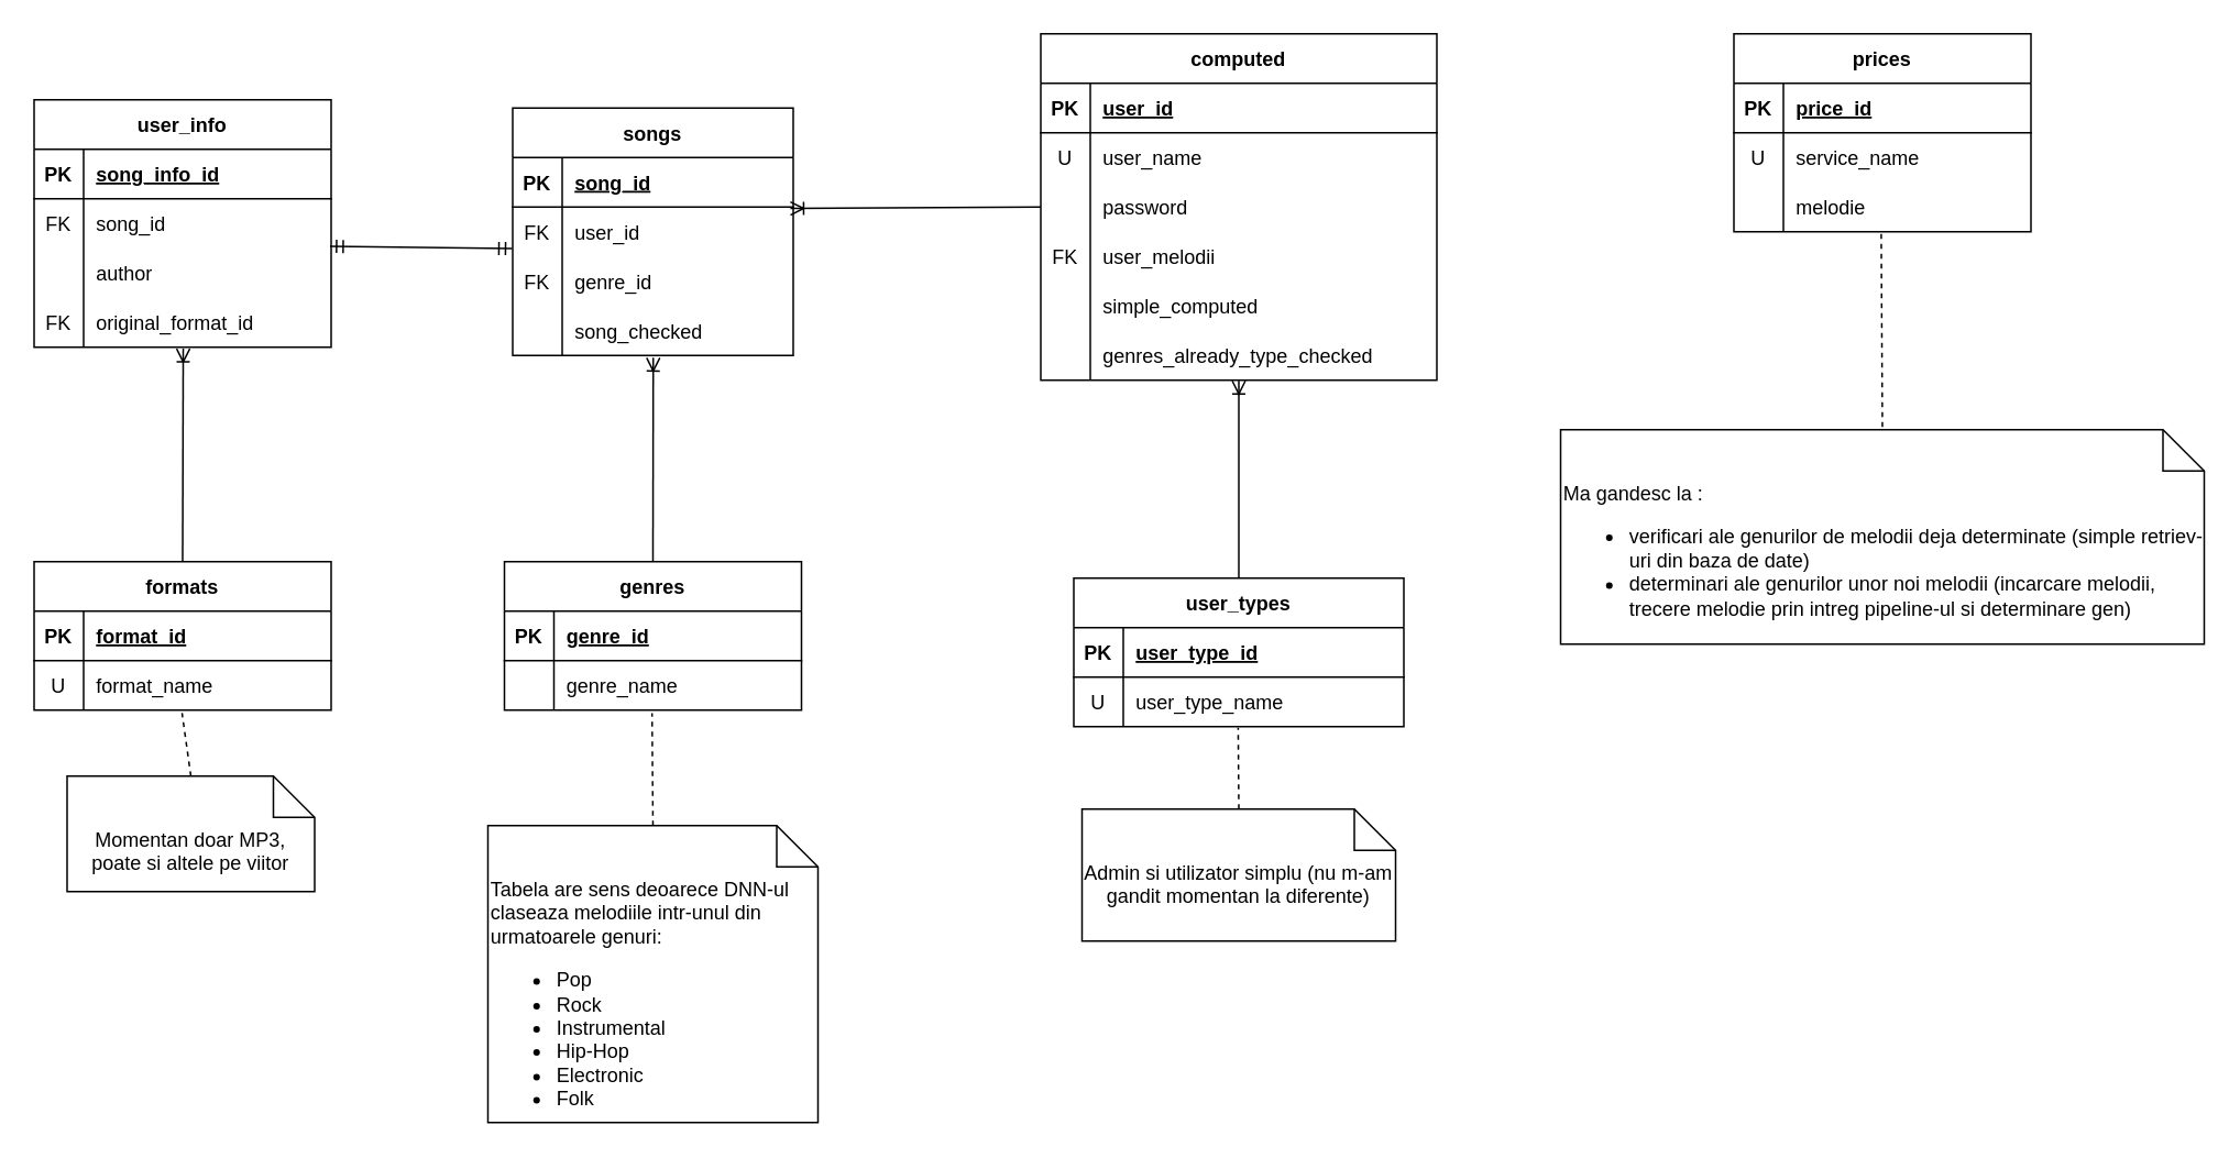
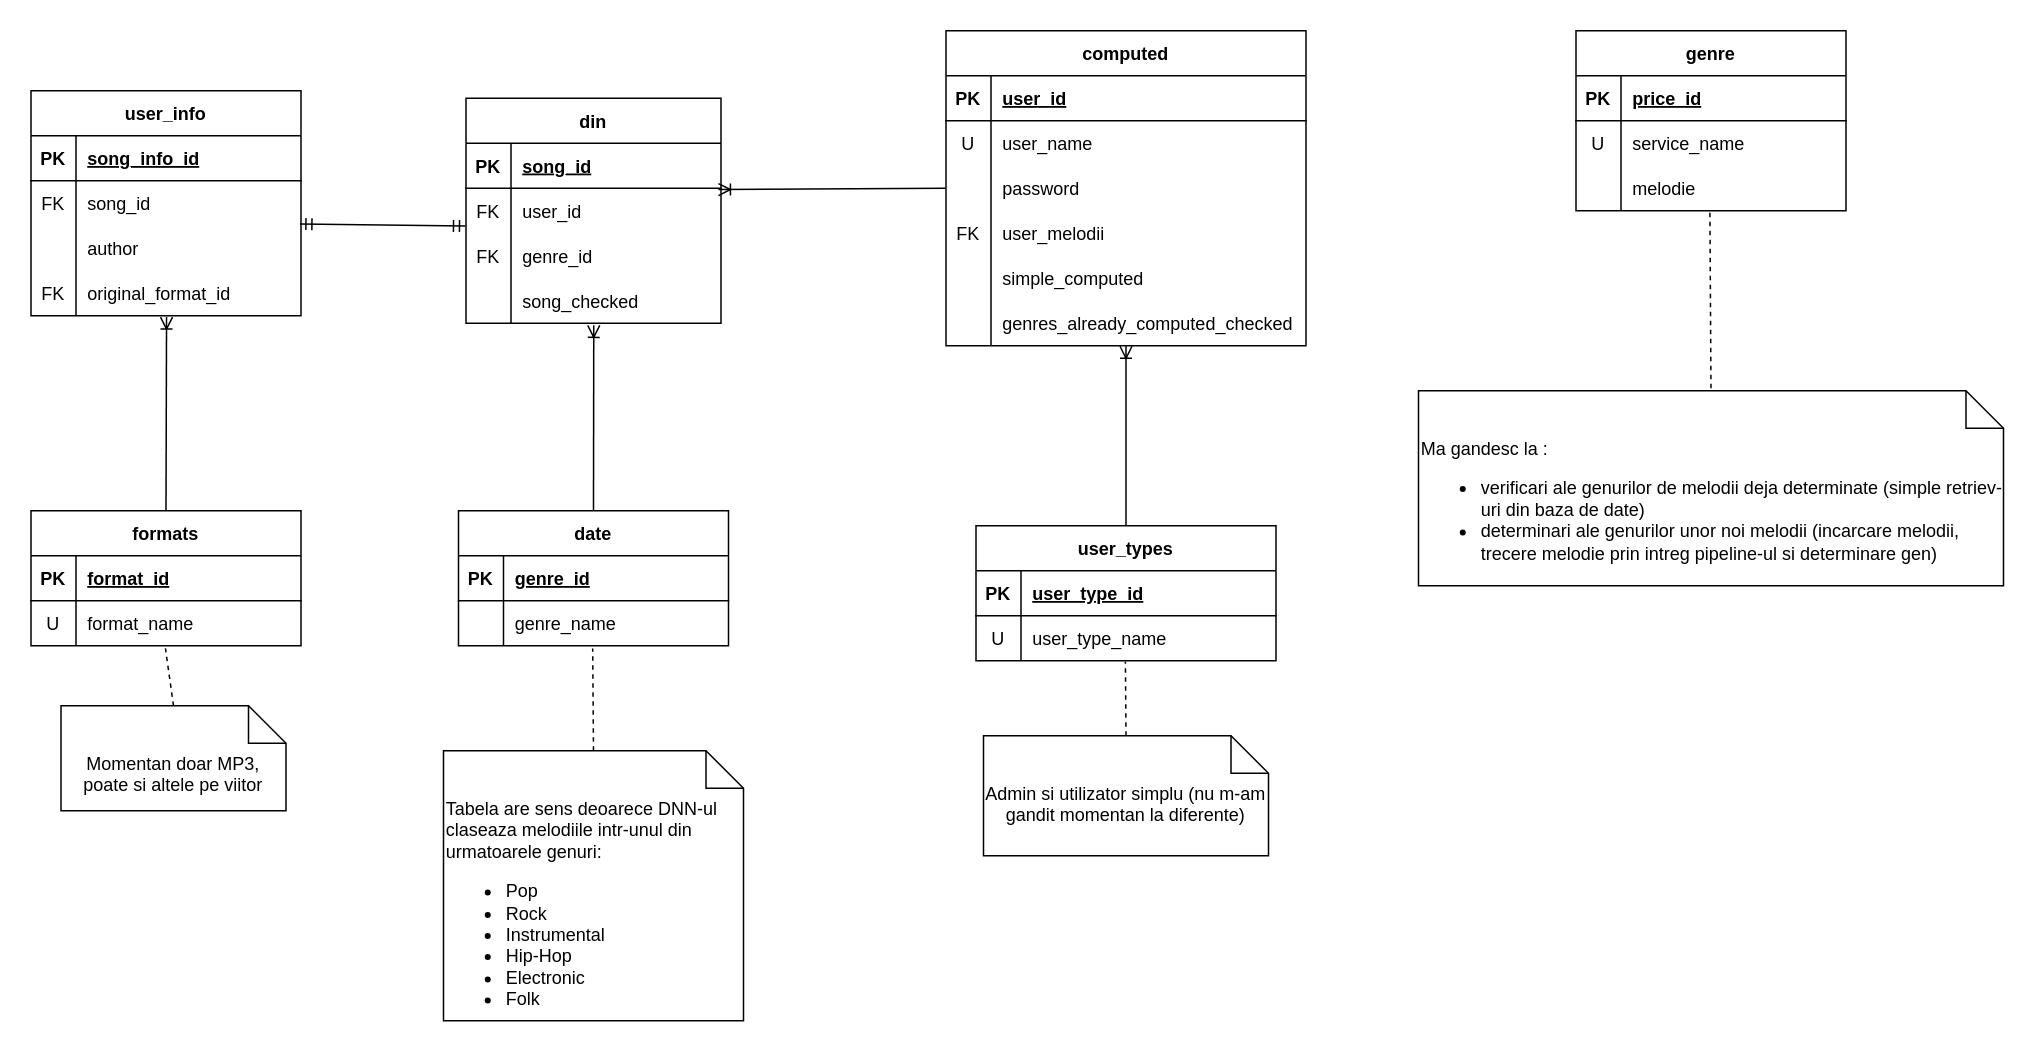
- <mxCell id="73" value="prices" style="shape=table;startSize=30;container=1;collapsible=1;childLayout=tableLayout;fixedRows=1;rowLines=0;fontStyle=1;align=center;resizeLast=1;" vertex="1" parent="1"><mxGeometry x="1050" y="20" width="180" height="120" as="geometry" /></mxCell>
+ <mxCell id="73" value="genre" style="shape=table;startSize=30;container=1;collapsible=1;childLayout=tableLayout;fixedRows=1;rowLines=0;fontStyle=1;align=center;resizeLast=1;" vertex="1" parent="1"><mxGeometry x="1050" y="20" width="180" height="120" as="geometry" /></mxCell>
- <mxCell id="28" value="songs" style="shape=table;startSize=30;container=1;collapsible=1;childLayout=tableLayout;fixedRows=1;rowLines=0;fontStyle=1;align=center;resizeLast=1;" parent="1" vertex="1"><mxGeometry x="310" y="65" width="170" height="150" as="geometry" /></mxCell>
+ <mxCell id="28" value="din" style="shape=table;startSize=30;container=1;collapsible=1;childLayout=tableLayout;fixedRows=1;rowLines=0;fontStyle=1;align=center;resizeLast=1;" parent="1" vertex="1"><mxGeometry x="310" y="65" width="170" height="150" as="geometry" /></mxCell>
- <mxCell id="20" value="genres_already_type_checked" style="shape=partialRectangle;connectable=0;fillColor=none;top=0;left=0;bottom=0;right=0;align=left;spacingLeft=6;fontStyle=0;overflow=hidden;" parent="18" vertex="1"><mxGeometry x="30" width="210" height="30" as="geometry"><mxRectangle width="210" height="30" as="alternateBounds" /></mxGeometry></mxCell>
+ <mxCell id="20" value="genres_already_computed_checked" style="shape=partialRectangle;connectable=0;fillColor=none;top=0;left=0;bottom=0;right=0;align=left;spacingLeft=6;fontStyle=0;overflow=hidden;" parent="18" vertex="1"><mxGeometry x="30" width="210" height="30" as="geometry"><mxRectangle width="210" height="30" as="alternateBounds" /></mxGeometry></mxCell>
- <mxCell id="41" value="genres" style="shape=table;startSize=30;container=1;collapsible=1;childLayout=tableLayout;fixedRows=1;rowLines=0;fontStyle=1;align=center;resizeLast=1;" parent="1" vertex="1"><mxGeometry x="305" y="340" width="180" height="90" as="geometry" /></mxCell>
+ <mxCell id="41" value="date" style="shape=table;startSize=30;container=1;collapsible=1;childLayout=tableLayout;fixedRows=1;rowLines=0;fontStyle=1;align=center;resizeLast=1;" parent="1" vertex="1"><mxGeometry x="305" y="340" width="180" height="90" as="geometry" /></mxCell>
